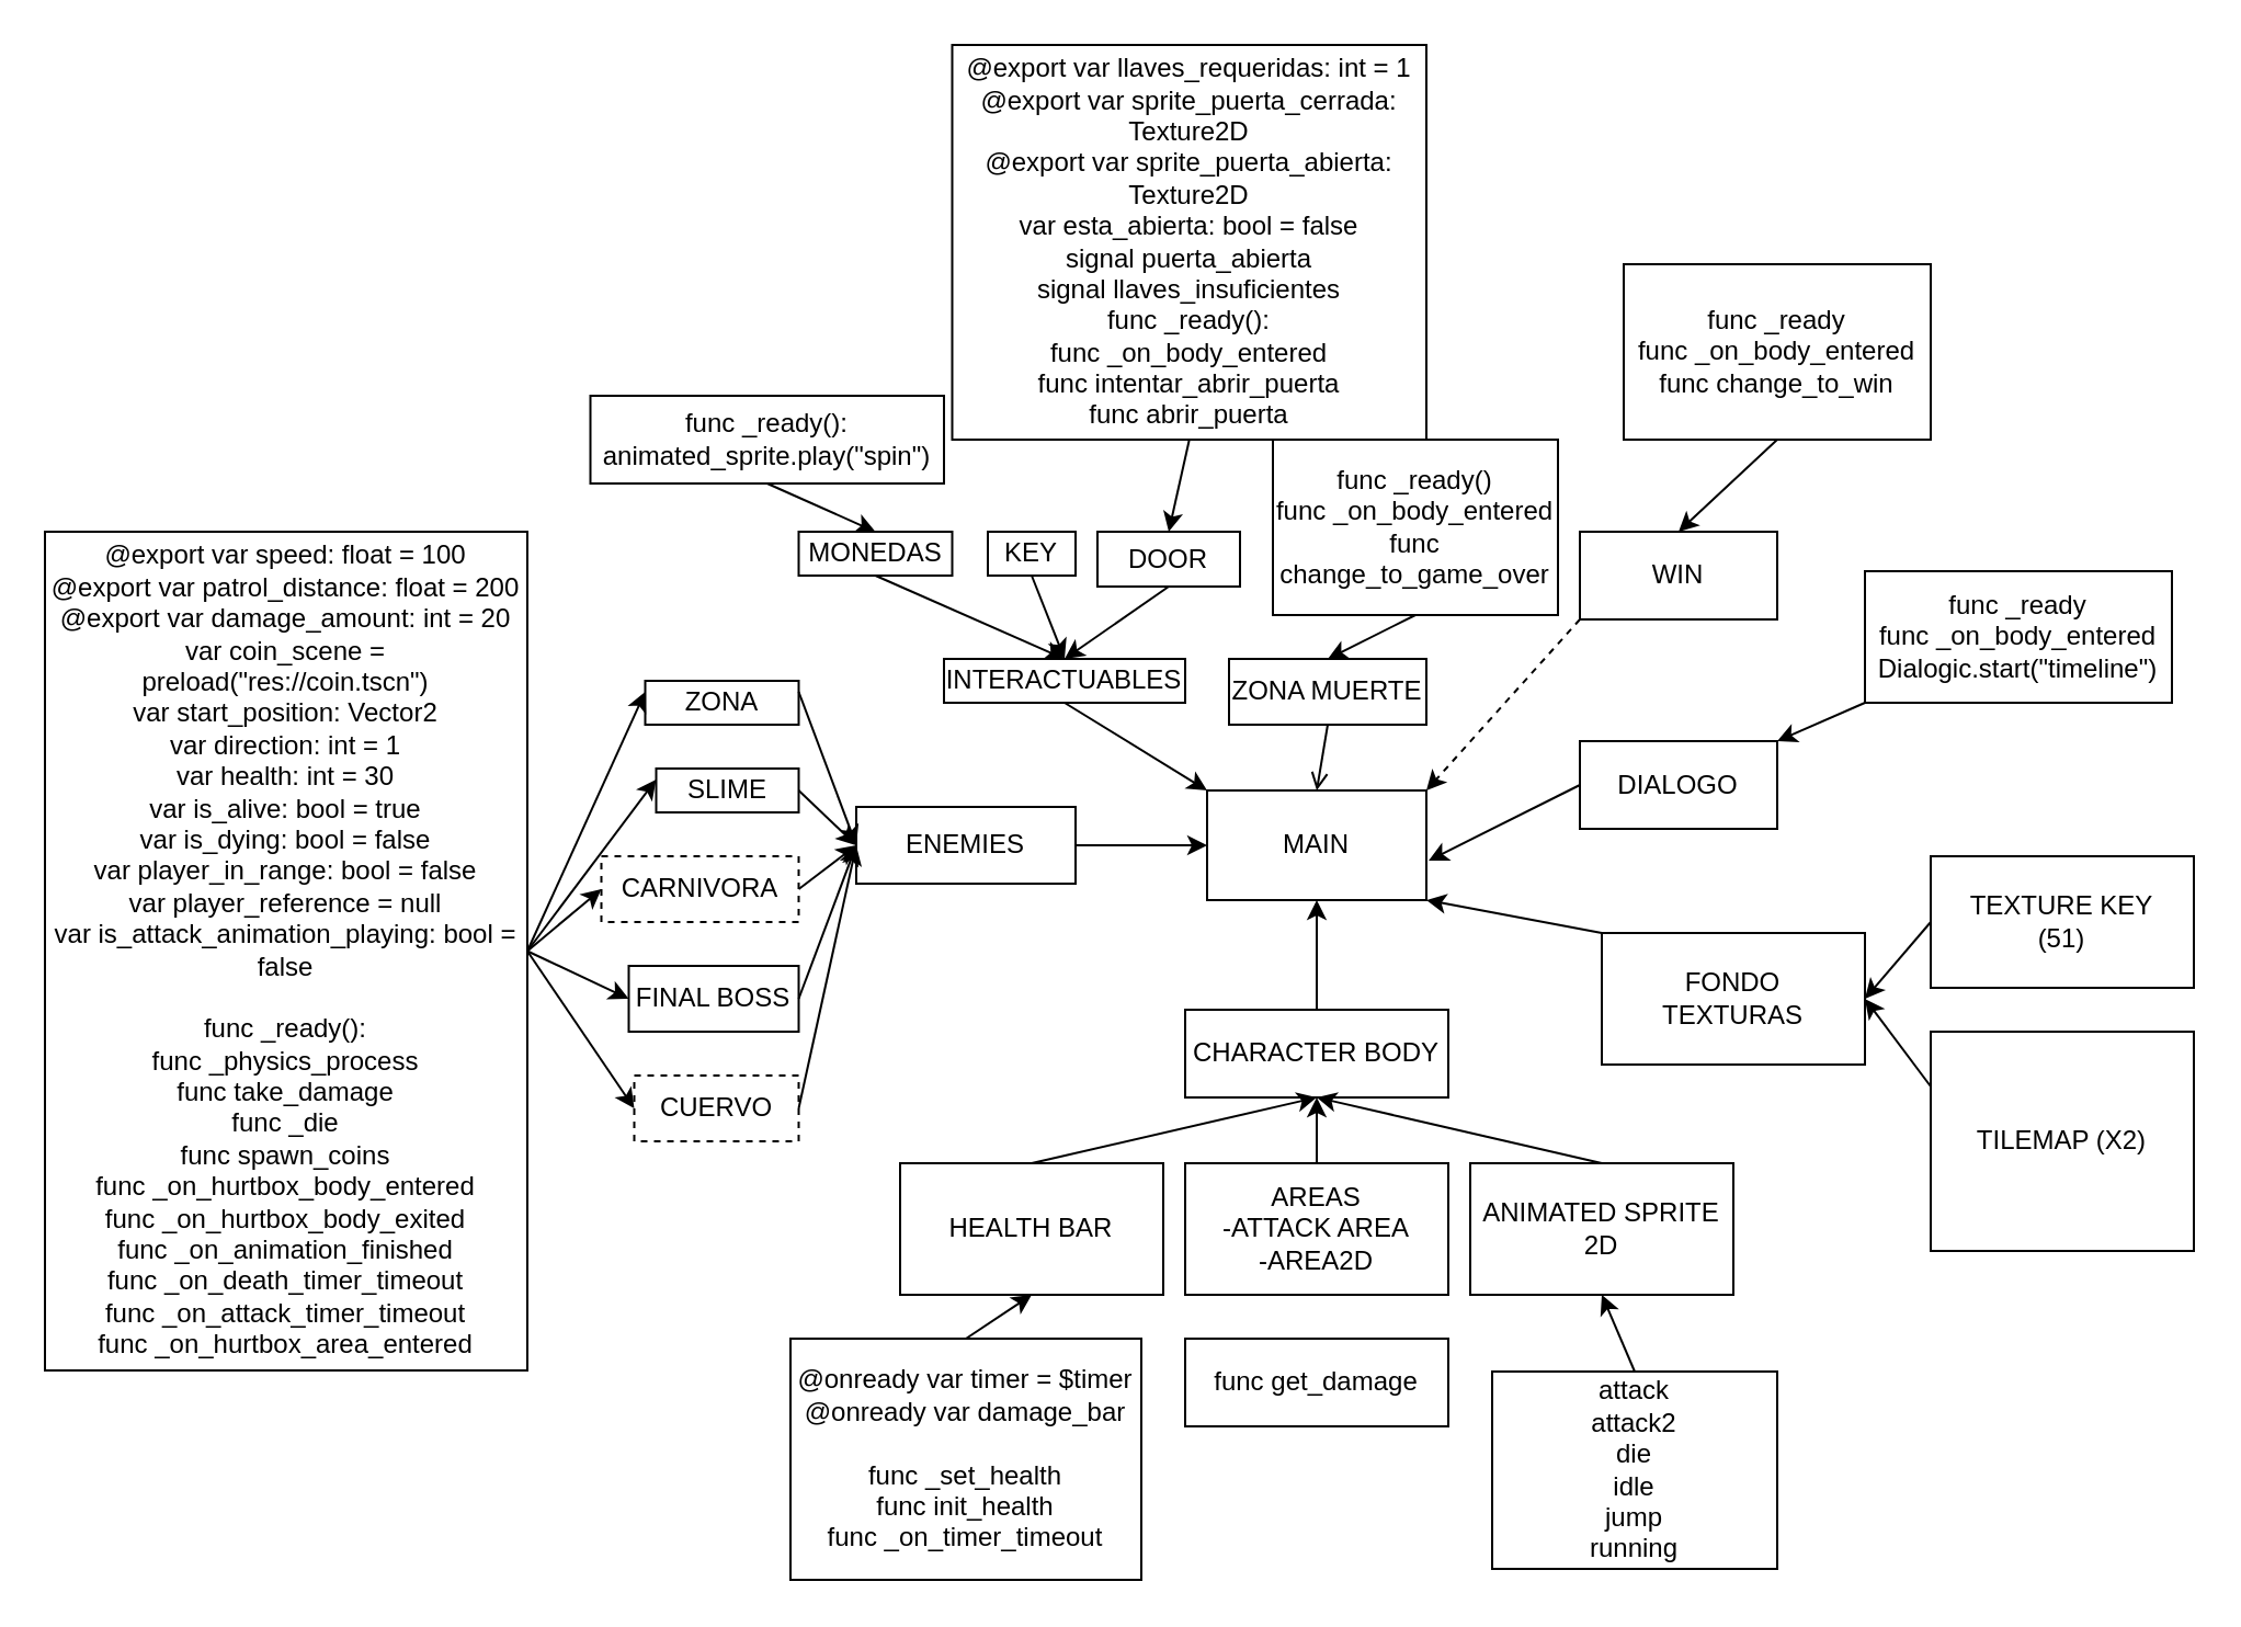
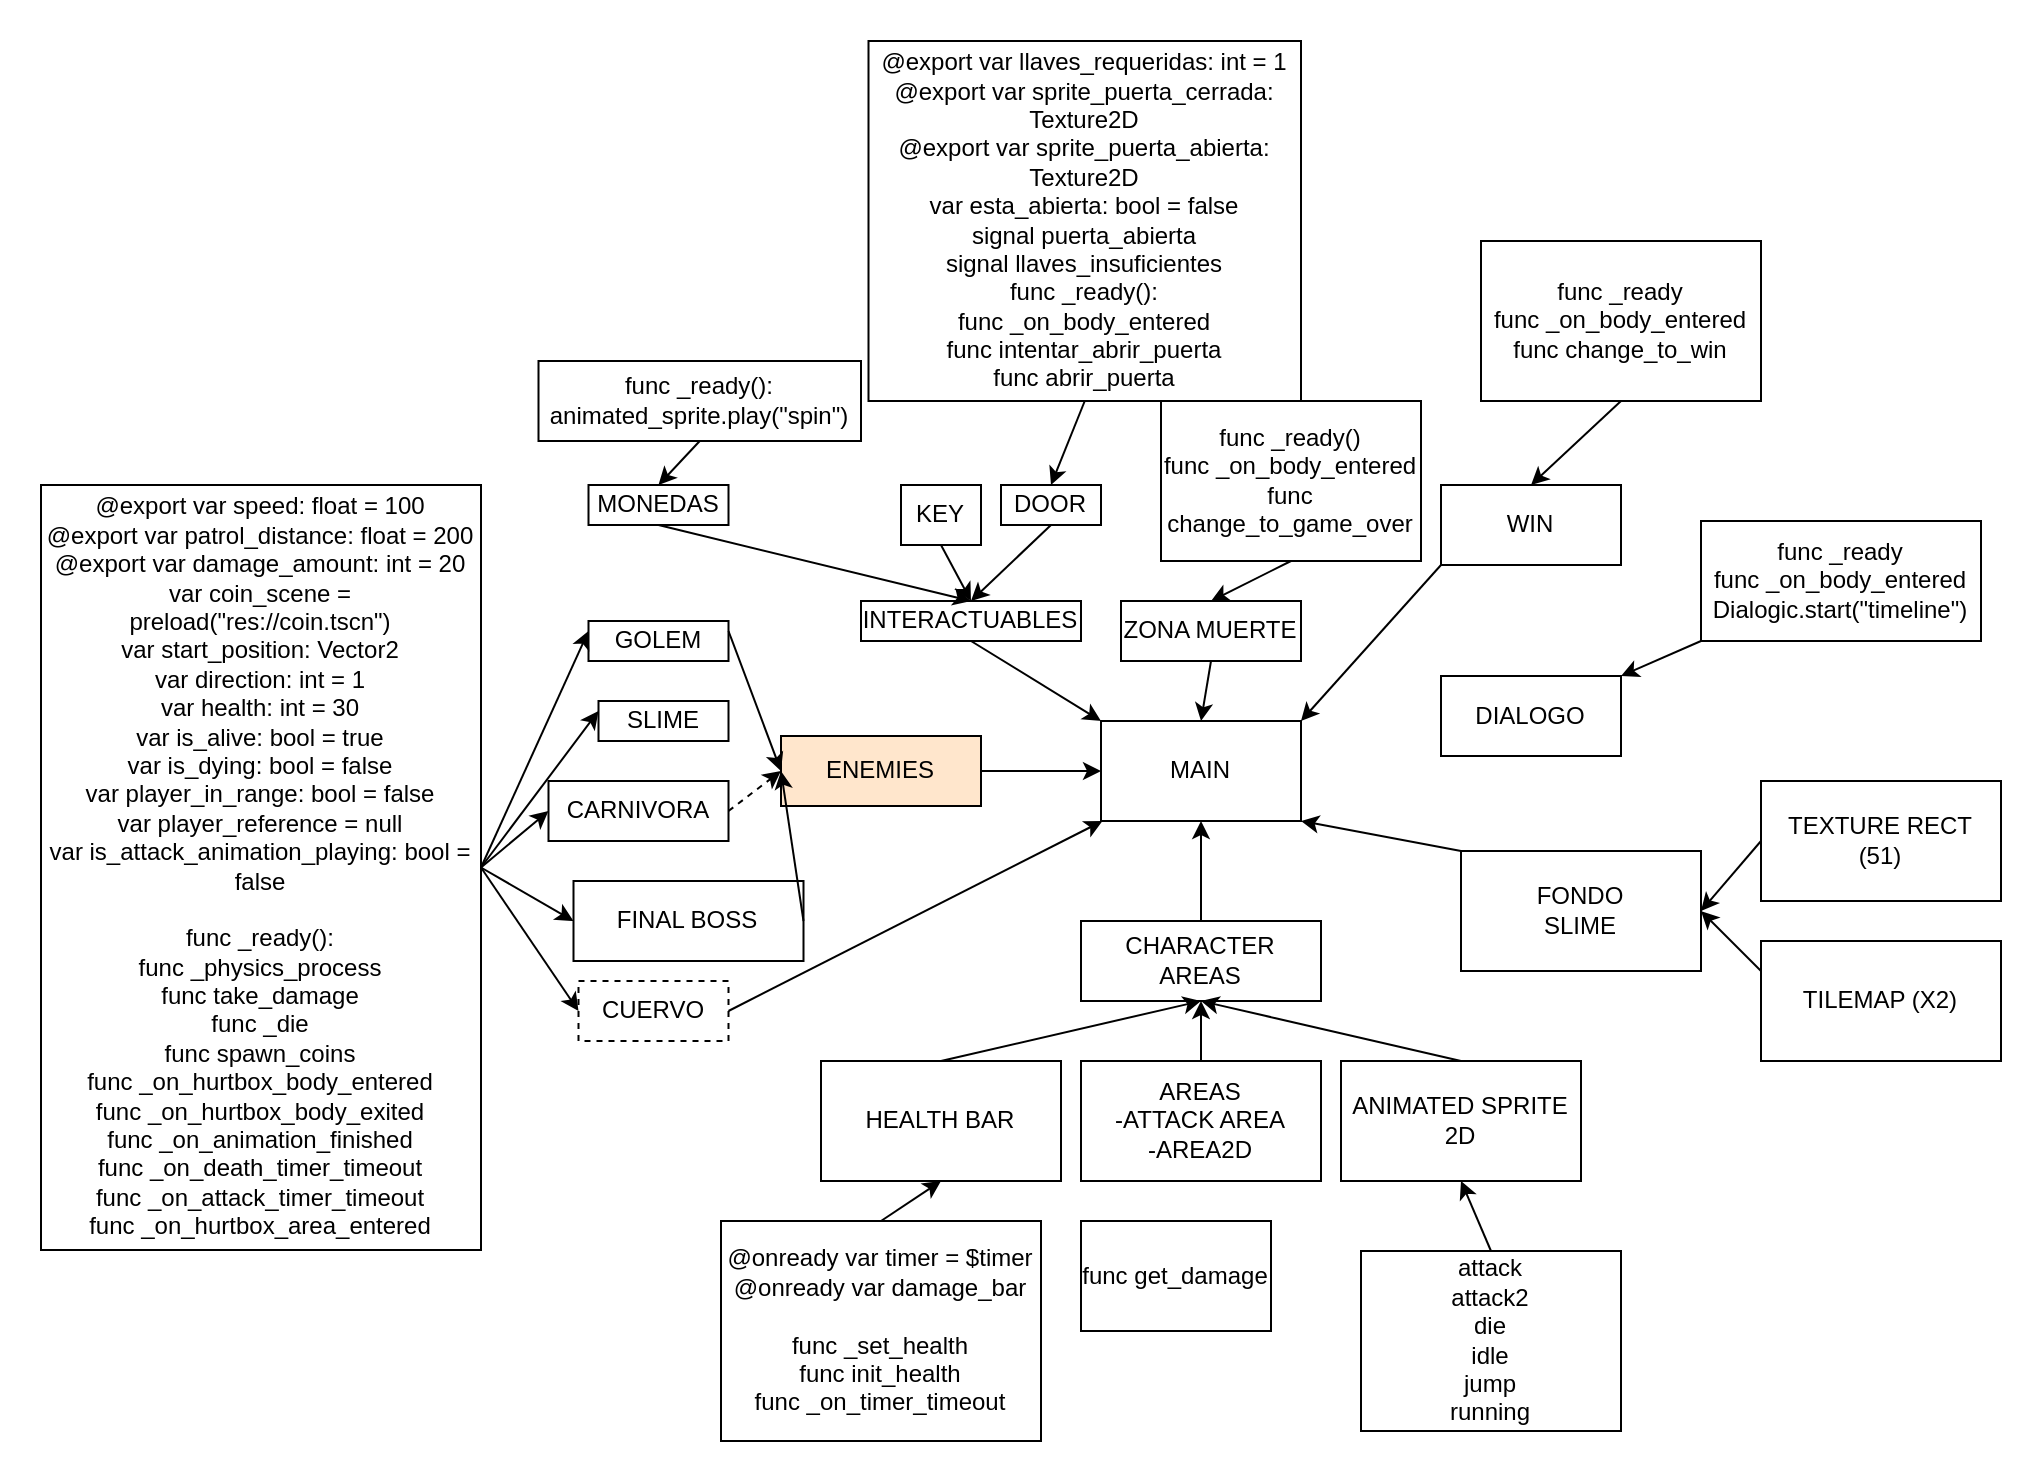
- <mxCell id="41" value="MONEDAS" style="rounded=0;whiteSpace=wrap;html=1;" vertex="1" parent="1"><mxGeometry x="363.75" y="242" width="70" height="20" as="geometry" /></mxCell>
+ <mxCell id="41" value="MONEDAS" style="rounded=0;whiteSpace=wrap;html=1;" vertex="1" parent="1"><mxGeometry x="293.75" y="242" width="70" height="20" as="geometry" /></mxCell>
- <mxCell id="42" value="KEY" style="rounded=0;whiteSpace=wrap;html=1;" vertex="1" parent="1"><mxGeometry x="450" y="242" width="40" height="20" as="geometry" /></mxCell>
+ <mxCell id="42" value="KEY" style="rounded=0;whiteSpace=wrap;html=1;" vertex="1" parent="1"><mxGeometry x="450" y="242" width="40" height="30" as="geometry" /></mxCell>
- <mxCell id="43" value="DOOR" style="rounded=0;whiteSpace=wrap;html=1;" vertex="1" parent="1"><mxGeometry x="500" y="242" width="65" height="25" as="geometry" /></mxCell>
+ <mxCell id="43" value="DOOR" style="rounded=0;whiteSpace=wrap;html=1;" vertex="1" parent="1"><mxGeometry x="500" y="242" width="50" height="20" as="geometry" /></mxCell>
- <mxCell id="57" value="" style="endArrow=classic;html=1;rounded=0;entryX=1;entryY=0;entryDx=0;entryDy=0;exitX=0;exitY=1;exitDx=0;exitDy=0;dashed=1;" edge="1" parent="1" source="56" target="2"><mxGeometry width="50" height="50" relative="1" as="geometry"><mxPoint x="630" y="350" as="sourcePoint" /><mxPoint x="680" y="300" as="targetPoint" /></mxGeometry></mxCell>
+ <mxCell id="57" value="" style="endArrow=classic;html=1;rounded=0;entryX=1;entryY=0;entryDx=0;entryDy=0;exitX=0;exitY=1;exitDx=0;exitDy=0;" edge="1" parent="1" source="56" target="2"><mxGeometry width="50" height="50" relative="1" as="geometry"><mxPoint x="630" y="350" as="sourcePoint" /><mxPoint x="680" y="300" as="targetPoint" /></mxGeometry></mxCell>
- <mxCell id="20" value="ZONA" style="rounded=0;whiteSpace=wrap;html=1;" vertex="1" parent="1"><mxGeometry x="293.75" y="310" width="70" height="20" as="geometry" /></mxCell>
+ <mxCell id="20" value="GOLEM" style="rounded=0;whiteSpace=wrap;html=1;" vertex="1" parent="1"><mxGeometry x="293.75" y="310" width="70" height="20" as="geometry" /></mxCell>
- <mxCell id="55" value="" style="endArrow=open;html=1;rounded=0;exitX=0.5;exitY=1;exitDx=0;exitDy=0;entryX=0.5;entryY=0;entryDx=0;entryDy=0;" edge="1" parent="1" source="52" target="2"><mxGeometry width="50" height="50" relative="1" as="geometry"><mxPoint x="630" y="350" as="sourcePoint" /><mxPoint x="680" y="300" as="targetPoint" /></mxGeometry></mxCell>
+ <mxCell id="55" value="" style="endArrow=classic;html=1;rounded=0;exitX=0.5;exitY=1;exitDx=0;exitDy=0;entryX=0.5;entryY=0;entryDx=0;entryDy=0;" edge="1" parent="1" source="52" target="2"><mxGeometry width="50" height="50" relative="1" as="geometry"><mxPoint x="630" y="350" as="sourcePoint" /><mxPoint x="680" y="300" as="targetPoint" /></mxGeometry></mxCell>
- <mxCell id="32" value="" style="endArrow=classic;html=1;rounded=0;exitX=1;exitY=0.5;exitDx=0;exitDy=0;entryX=0;entryY=0.5;entryDx=0;entryDy=0;" edge="1" parent="1" source="21" target="19"><mxGeometry width="50" height="50" relative="1" as="geometry"><mxPoint x="630" y="550" as="sourcePoint" /><mxPoint x="680" y="500" as="targetPoint" /></mxGeometry></mxCell>
- <mxCell id="61" value="" style="endArrow=classic;html=1;rounded=0;entryX=1.01;entryY=0.64;entryDx=0;entryDy=0;entryPerimeter=0;exitX=0;exitY=0.5;exitDx=0;exitDy=0;" edge="1" parent="1" source="60" target="2"><mxGeometry width="50" height="50" relative="1" as="geometry"><mxPoint x="630" y="350" as="sourcePoint" /><mxPoint x="680" y="300" as="targetPoint" /></mxGeometry></mxCell>
- <mxCell id="19" value="ENEMIES" style="rounded=0;whiteSpace=wrap;html=1;" vertex="1" parent="1"><mxGeometry x="390" y="367.5" width="100" height="35" as="geometry" /></mxCell>
+ <mxCell id="19" value="ENEMIES" style="rounded=0;whiteSpace=wrap;html=1;fillColor=#ffe6cc;" vertex="1" parent="1"><mxGeometry x="390" y="367.5" width="100" height="35" as="geometry" /></mxCell>
- <mxCell id="33" value="" style="endArrow=classic;html=1;rounded=0;exitX=1;exitY=0.5;exitDx=0;exitDy=0;entryX=0;entryY=0.5;entryDx=0;entryDy=0;" edge="1" parent="1" source="22" target="19"><mxGeometry width="50" height="50" relative="1" as="geometry"><mxPoint x="630" y="550" as="sourcePoint" /><mxPoint x="680" y="500" as="targetPoint" /></mxGeometry></mxCell>
+ <mxCell id="33" value="" style="endArrow=classic;html=1;rounded=0;exitX=1;exitY=0.5;exitDx=0;exitDy=0;entryX=0;entryY=0.5;entryDx=0;entryDy=0;dashed=1;" edge="1" parent="1" source="22" target="19"><mxGeometry width="50" height="50" relative="1" as="geometry"><mxPoint x="630" y="550" as="sourcePoint" /><mxPoint x="680" y="500" as="targetPoint" /></mxGeometry></mxCell>
- <mxCell id="22" value="CARNIVORA" style="rounded=0;whiteSpace=wrap;html=1;dashed=1;" vertex="1" parent="1"><mxGeometry x="273.75" y="390" width="90" height="30" as="geometry" /></mxCell>
+ <mxCell id="22" value="CARNIVORA" style="rounded=0;whiteSpace=wrap;html=1;" vertex="1" parent="1"><mxGeometry x="273.75" y="390" width="90" height="30" as="geometry" /></mxCell>
- <mxCell id="4" value="TEXTURE KEY&lt;br&gt;(51)" style="rounded=0;whiteSpace=wrap;html=1;" vertex="1" parent="1"><mxGeometry x="880" y="390" width="120" height="60" as="geometry" /></mxCell>
+ <mxCell id="4" value="TEXTURE RECT&lt;br&gt;(51)" style="rounded=0;whiteSpace=wrap;html=1;" vertex="1" parent="1"><mxGeometry x="880" y="390" width="120" height="60" as="geometry" /></mxCell>
- <mxCell id="35" value="" style="endArrow=classic;html=1;rounded=0;exitX=1;exitY=0.5;exitDx=0;exitDy=0;entryX=0;entryY=0.5;entryDx=0;entryDy=0;" edge="1" parent="1" source="24" target="19"><mxGeometry width="50" height="50" relative="1" as="geometry"><mxPoint x="630" y="550" as="sourcePoint" /><mxPoint x="680" y="500" as="targetPoint" /></mxGeometry></mxCell>
+ <mxCell id="35" value="" style="endArrow=classic;html=1;rounded=0;exitX=1;exitY=0.5;exitDx=0;exitDy=0;" edge="1" parent="1" source="24" target="2"><mxGeometry width="50" height="50" relative="1" as="geometry"><mxPoint x="630" y="550" as="sourcePoint" /><mxPoint x="680" y="500" as="targetPoint" /></mxGeometry></mxCell>
- <mxCell id="23" value="FINAL BOSS" style="rounded=0;whiteSpace=wrap;html=1;" vertex="1" parent="1"><mxGeometry x="286.25" y="440" width="77.5" height="30" as="geometry" /></mxCell>
+ <mxCell id="23" value="FINAL BOSS" style="rounded=0;whiteSpace=wrap;html=1;" vertex="1" parent="1"><mxGeometry x="286.25" y="440" width="115" height="40" as="geometry" /></mxCell>
- <mxCell id="3" value="FONDO&lt;div&gt;TEXTURAS&lt;/div&gt;" style="rounded=0;whiteSpace=wrap;html=1;" vertex="1" parent="1"><mxGeometry x="730" y="425" width="120" height="60" as="geometry" /></mxCell>
+ <mxCell id="3" value="FONDO&lt;div&gt;SLIME&lt;/div&gt;" style="rounded=0;whiteSpace=wrap;html=1;" vertex="1" parent="1"><mxGeometry x="730" y="425" width="120" height="60" as="geometry" /></mxCell>
- <mxCell id="6" value="CHARACTER BODY" style="rounded=0;whiteSpace=wrap;html=1;" vertex="1" parent="1"><mxGeometry x="540" y="460" width="120" height="40" as="geometry" /></mxCell>
+ <mxCell id="6" value="CHARACTER AREAS" style="rounded=0;whiteSpace=wrap;html=1;" vertex="1" parent="1"><mxGeometry x="540" y="460" width="120" height="40" as="geometry" /></mxCell>
- <mxCell id="5" value="TILEMAP (X2)" style="rounded=0;whiteSpace=wrap;html=1;" vertex="1" parent="1"><mxGeometry x="880" y="470" width="120" height="100" as="geometry" /></mxCell>
+ <mxCell id="5" value="TILEMAP (X2)" style="rounded=0;whiteSpace=wrap;html=1;" vertex="1" parent="1"><mxGeometry x="880" y="470" width="120" height="60" as="geometry" /></mxCell>
- <mxCell id="11" value="func get_damage" style="rounded=0;whiteSpace=wrap;html=1;" vertex="1" parent="1"><mxGeometry x="540" y="610" width="120" height="40" as="geometry" /></mxCell>
+ <mxCell id="11" value="func get_damage" style="rounded=0;whiteSpace=wrap;html=1;" vertex="1" parent="1"><mxGeometry x="540" y="610" width="95" height="55" as="geometry" /></mxCell>
